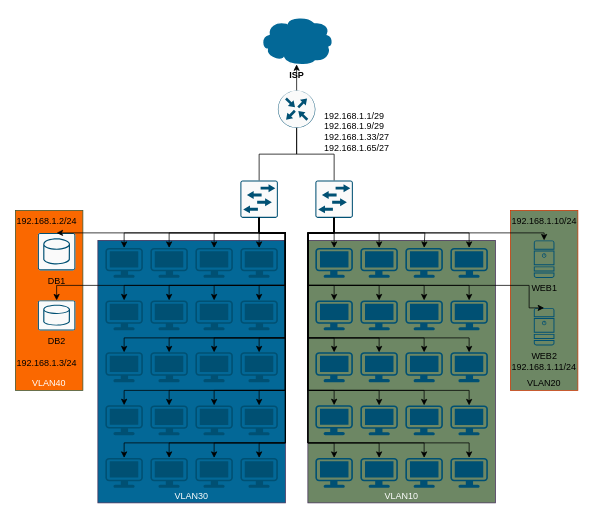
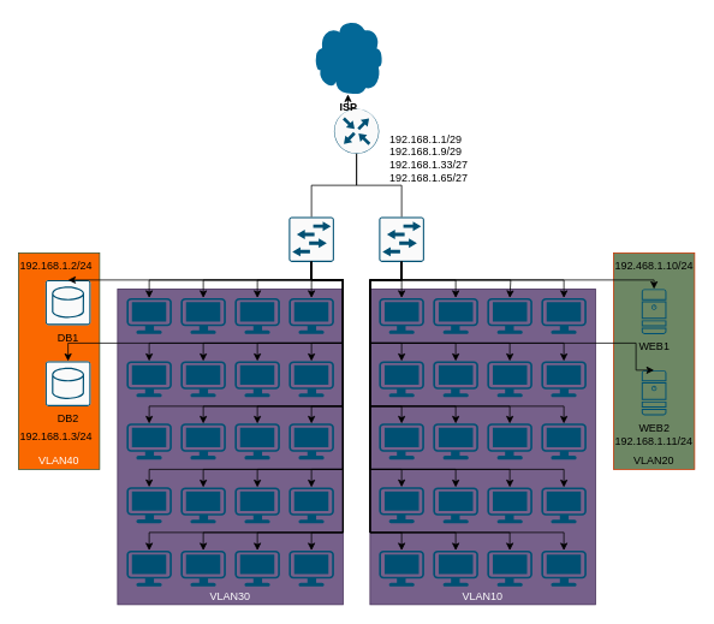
- <mxCell id="103" value="&lt;b&gt;ISP&lt;/b&gt;" style="shape=mxgraph.cisco.storage.cloud;sketch=0;html=1;pointerEvents=1;dashed=0;fillColor=#036897;strokeColor=#ffffff;strokeWidth=2;verticalLabelPosition=bottom;verticalAlign=top;align=center;outlineConnect=0;" vertex="1" parent="1"><mxGeometry x="345.5" y="20" width="99" height="66" as="geometry" /></mxCell>
+ <mxCell id="103" value="&lt;b&gt;ISP&lt;/b&gt;" style="shape=mxgraph.cisco.storage.cloud;sketch=0;html=1;pointerEvents=1;dashed=0;fillColor=#036897;strokeColor=#ffffff;strokeWidth=2;verticalLabelPosition=bottom;verticalAlign=top;align=center;outlineConnect=0;" vertex="1" parent="1"><mxGeometry x="345.5" y="20" width="80" height="85" as="geometry" /></mxCell>
- <mxCell id="99" value="&lt;div&gt;192.168.1.10/24&lt;/div&gt;" style="text;whiteSpace=wrap;html=1;" vertex="1" parent="1"><mxGeometry x="680" y="280" width="90" height="40" as="geometry" /></mxCell>
+ <mxCell id="99" value="&lt;div&gt;192.468.1.10/24&lt;/div&gt;" style="text;whiteSpace=wrap;html=1;" vertex="1" parent="1"><mxGeometry x="680" y="280" width="90" height="40" as="geometry" /></mxCell>
- <mxCell id="8" value="DB2" style="sketch=0;points=[[0.015,0.015,0],[0.985,0.015,0],[0.985,0.985,0],[0.015,0.985,0],[0.25,0,0],[0.5,0,0],[0.75,0,0],[1,0.25,0],[1,0.5,0],[1,0.75,0],[0.75,1,0],[0.5,1,0],[0.25,1,0],[0,0.75,0],[0,0.5,0],[0,0.25,0]];verticalLabelPosition=bottom;html=1;verticalAlign=top;aspect=fixed;align=center;pointerEvents=1;shape=mxgraph.cisco19.rect;prIcon=database_relational;fillColor=#FAFAFA;strokeColor=#005073;" vertex="1" parent="1"><mxGeometry x="50" y="400" width="50" height="40" as="geometry" /></mxCell>
+ <mxCell id="8" value="DB2" style="sketch=0;points=[[0.015,0.015,0],[0.985,0.015,0],[0.985,0.985,0],[0.015,0.985,0],[0.25,0,0],[0.5,0,0],[0.75,0,0],[1,0.25,0],[1,0.5,0],[1,0.75,0],[0.75,1,0],[0.5,1,0],[0.25,1,0],[0,0.75,0],[0,0.5,0],[0,0.25,0]];verticalLabelPosition=bottom;html=1;verticalAlign=top;aspect=fixed;align=center;pointerEvents=1;shape=mxgraph.cisco19.rect;prIcon=database_relational;fillColor=#FAFAFA;strokeColor=#005073;" vertex="1" parent="1"><mxGeometry x="50" y="400" width="50" height="50" as="geometry" /></mxCell>
- <mxCell id="2" value="&lt;div&gt;&lt;br&gt;&lt;/div&gt;&lt;div&gt;&lt;br&gt;&lt;/div&gt;&lt;div&gt;&lt;br&gt;&lt;/div&gt;&lt;div&gt;VLAN30&lt;br&gt;&lt;/div&gt;" style="whiteSpace=wrap;html=1;fillColor=#036897;strokeColor=#432D57;fontColor=#ffffff;verticalAlign=bottom;" vertex="1" parent="1"><mxGeometry x="130" y="320" width="250" height="350" as="geometry" /></mxCell>
+ <mxCell id="2" value="&lt;div&gt;&lt;br&gt;&lt;/div&gt;&lt;div&gt;&lt;br&gt;&lt;/div&gt;&lt;div&gt;&lt;br&gt;&lt;/div&gt;&lt;div&gt;VLAN30&lt;br&gt;&lt;/div&gt;" style="whiteSpace=wrap;html=1;fillColor=#76608a;strokeColor=#432D57;fontColor=#ffffff;verticalAlign=bottom;" vertex="1" parent="1"><mxGeometry x="130" y="320" width="250" height="350" as="geometry" /></mxCell>
- <mxCell id="3" value="&lt;div&gt;&lt;br&gt;&lt;/div&gt;&lt;div&gt;&lt;br&gt;&lt;/div&gt;&lt;div&gt;&lt;br&gt;&lt;/div&gt;&lt;div&gt;VLAN10&lt;br&gt;&lt;/div&gt;" style="whiteSpace=wrap;html=1;fillColor=#6d8764;strokeColor=#432D57;fontColor=#ffffff;verticalAlign=bottom;" vertex="1" parent="1"><mxGeometry x="410" y="320" width="250" height="350" as="geometry" /></mxCell>
+ <mxCell id="3" value="&lt;div&gt;&lt;br&gt;&lt;/div&gt;&lt;div&gt;&lt;br&gt;&lt;/div&gt;&lt;div&gt;&lt;br&gt;&lt;/div&gt;&lt;div&gt;VLAN10&lt;br&gt;&lt;/div&gt;" style="whiteSpace=wrap;html=1;fillColor=#76608a;strokeColor=#432D57;fontColor=#ffffff;verticalAlign=bottom;" vertex="1" parent="1"><mxGeometry x="410" y="320" width="250" height="350" as="geometry" /></mxCell>
